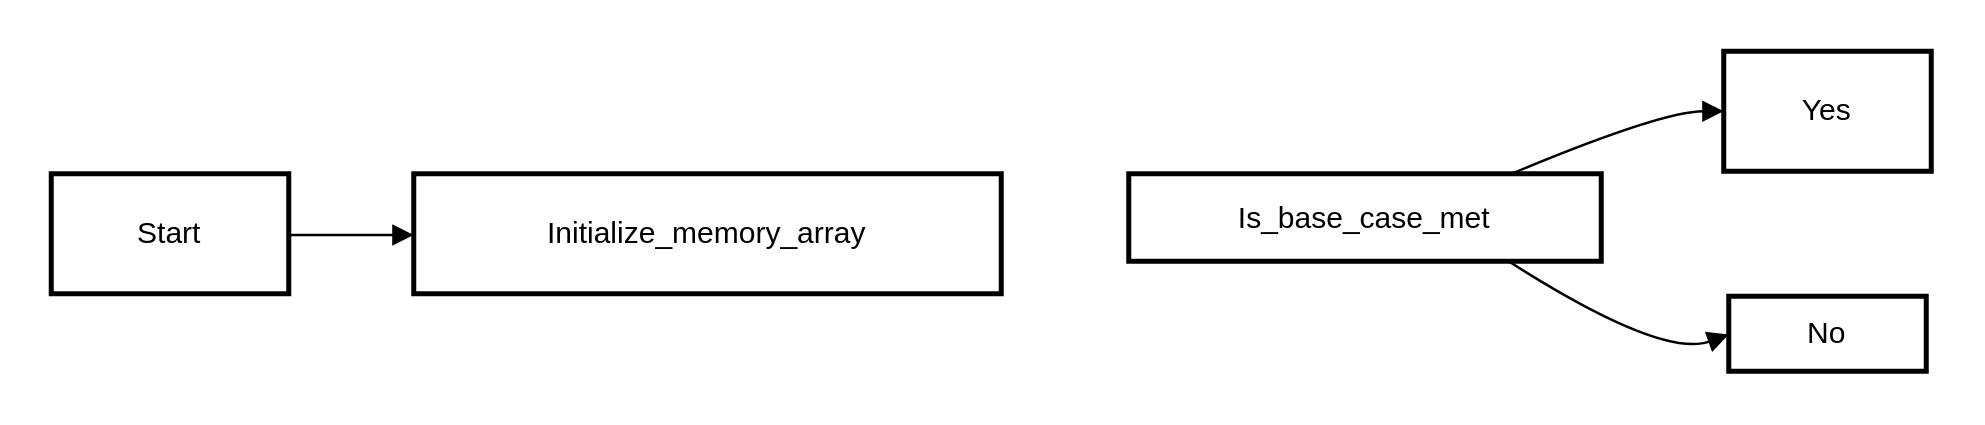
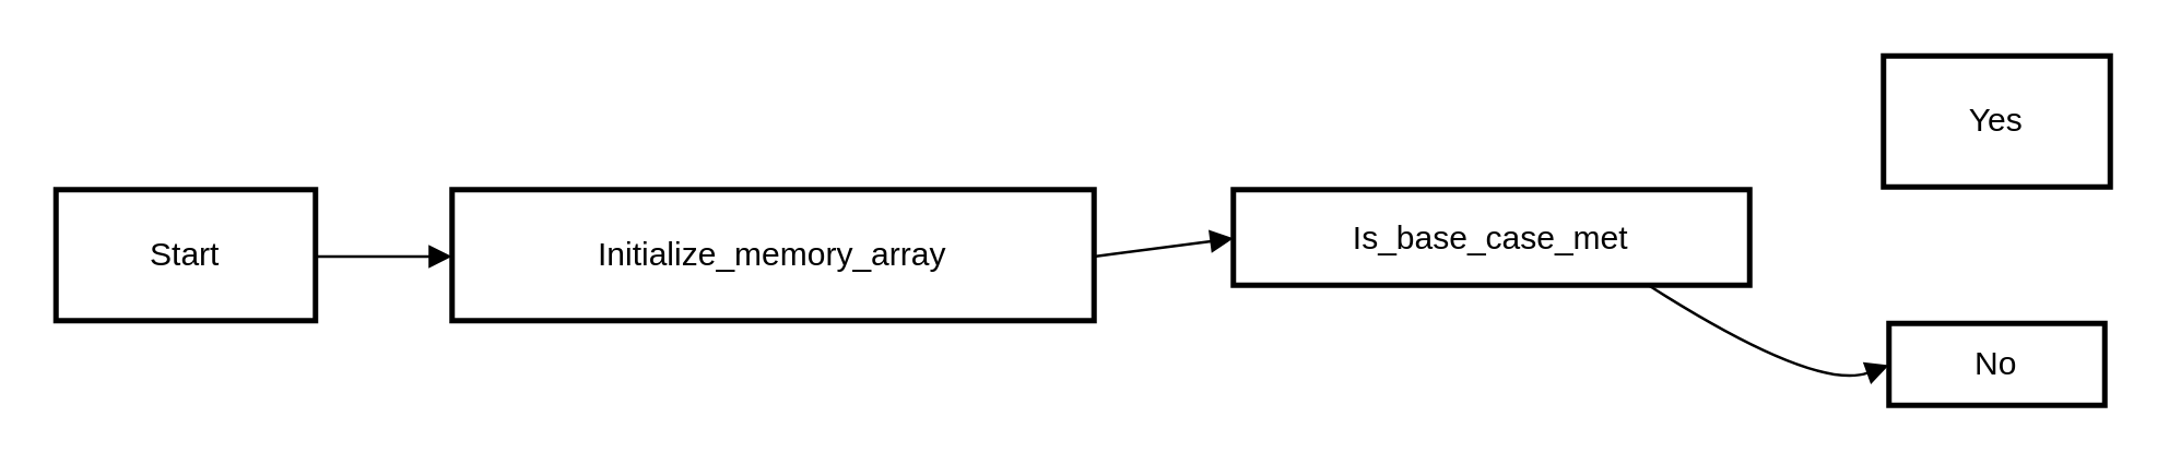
- <mxCell id="9" value="" style="curved=1;startArrow=none;endArrow=block;exitX=0.81;exitY=0;entryX=0;entryY=0.5;" edge="1" parent="1" source="4" target="5"><mxGeometry relative="1" as="geometry"><Array as="points"><mxPoint x="664" y="44" /></Array></mxGeometry></mxCell>
+ <mxCell id="8" value="" style="curved=1;startArrow=none;endArrow=block;exitX=1;exitY=0.51;entryX=0;entryY=0.51;" edge="1" parent="1" source="3" target="4"><mxGeometry relative="1" as="geometry"><Array as="points" /></mxGeometry></mxCell>
